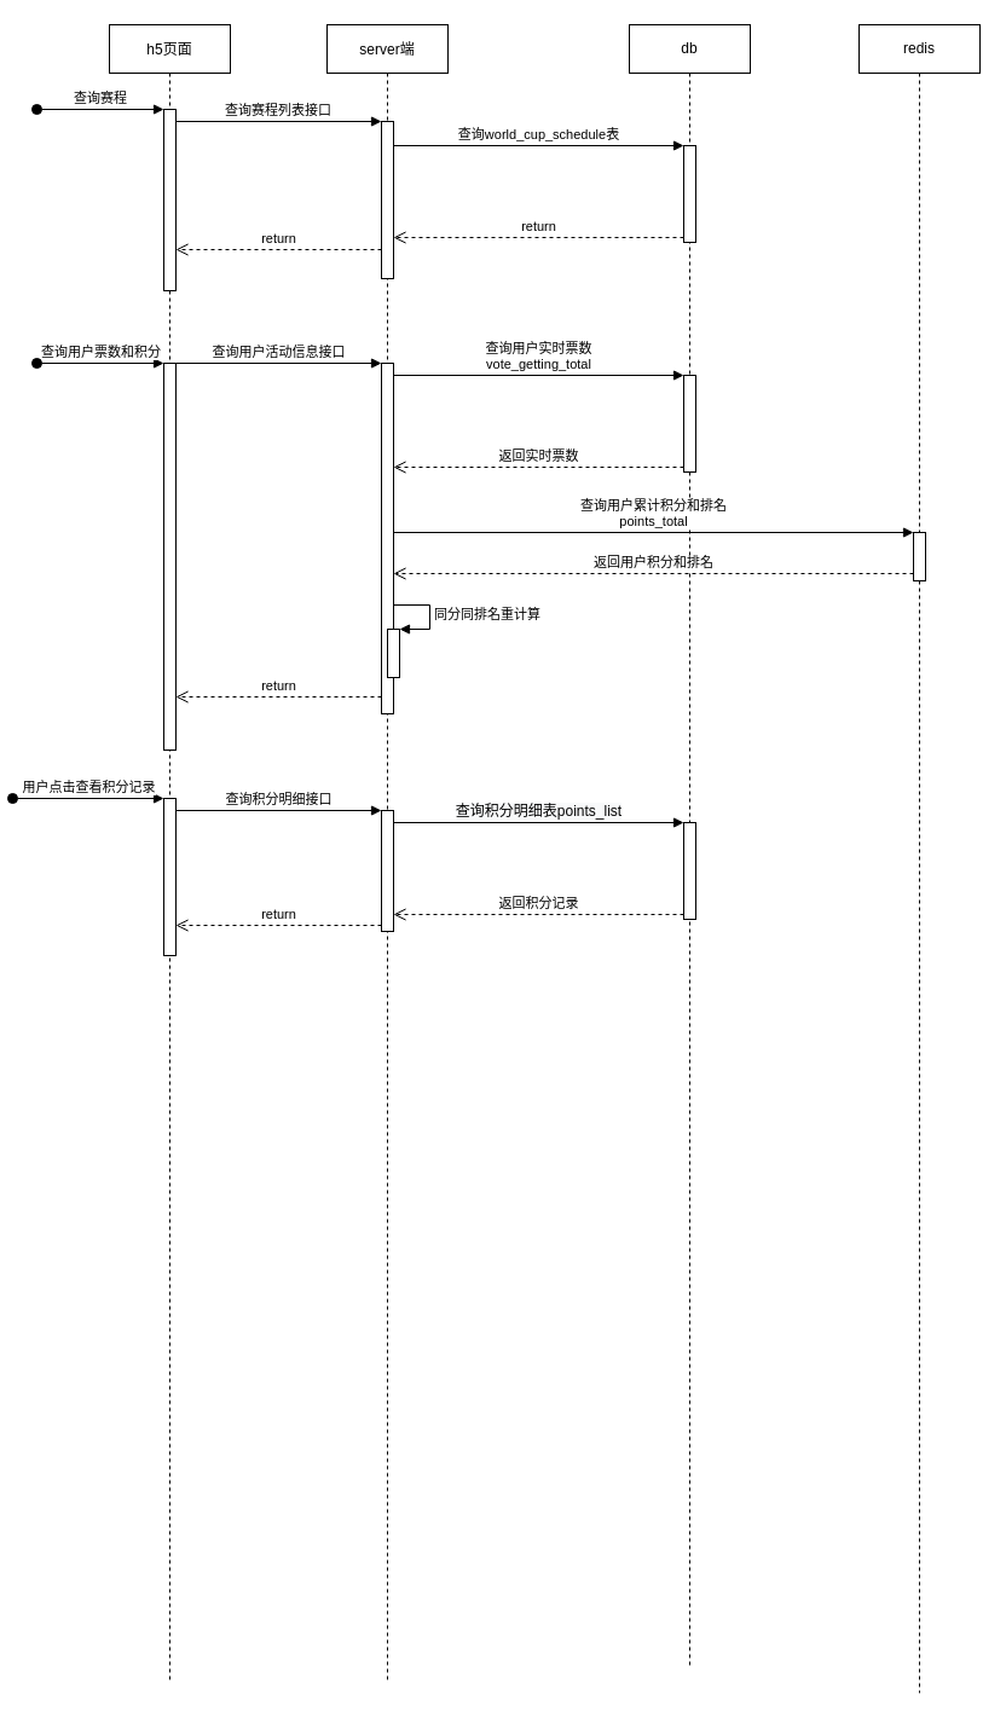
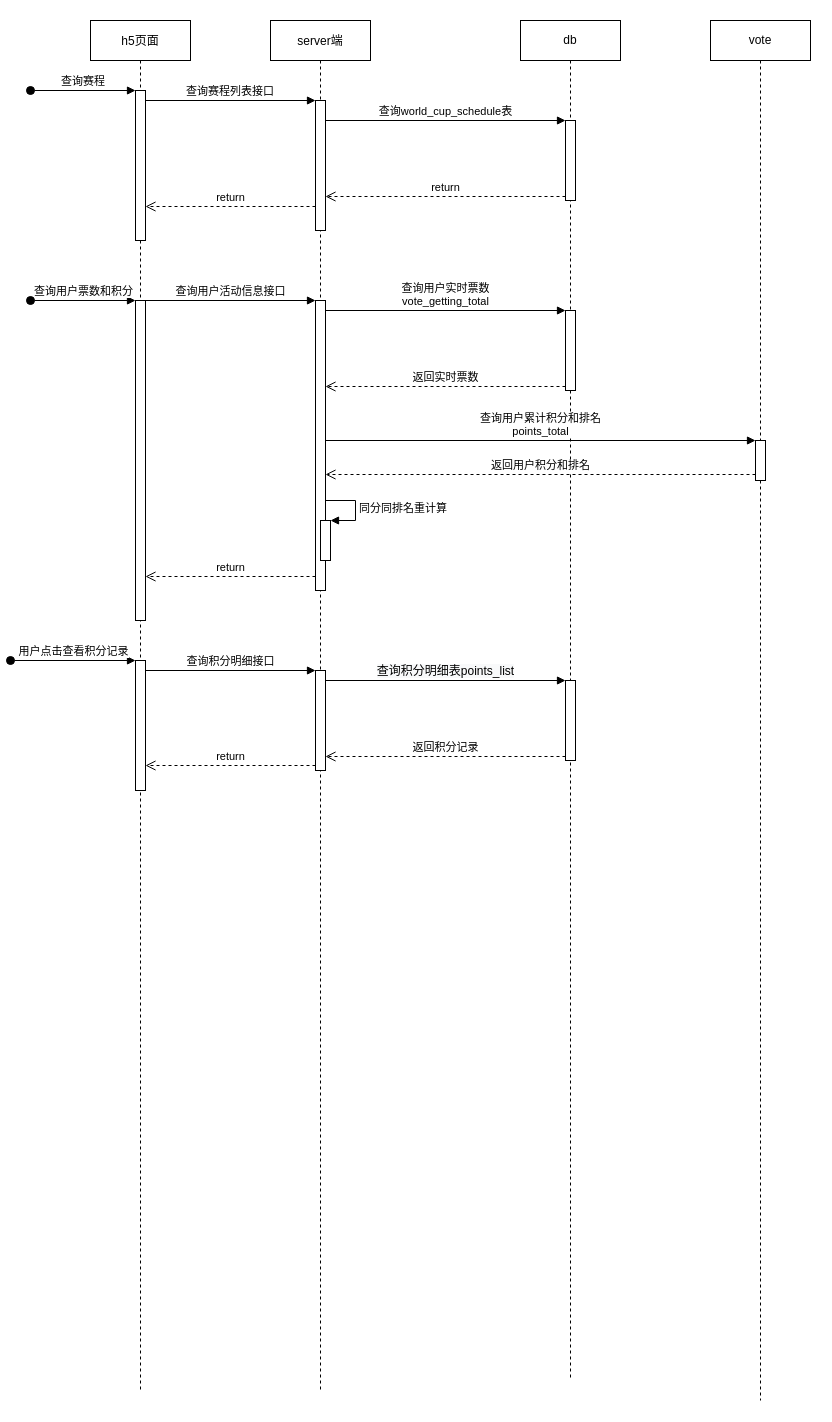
- <mxCell id="28" value="redis" style="shape=umlLifeline;perimeter=lifelinePerimeter;whiteSpace=wrap;html=1;container=1;collapsible=0;recursiveResize=0;outlineConnect=0;" vertex="1" parent="1"><mxGeometry x="640" y="20" width="100" height="1380" as="geometry" /></mxCell>
+ <mxCell id="28" value="vote" style="shape=umlLifeline;perimeter=lifelinePerimeter;whiteSpace=wrap;html=1;container=1;collapsible=0;recursiveResize=0;outlineConnect=0;" vertex="1" parent="1"><mxGeometry x="640" y="20" width="100" height="1380" as="geometry" /></mxCell>
